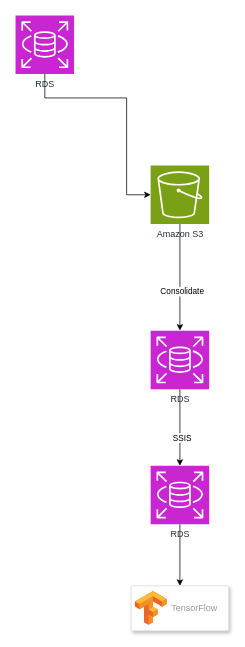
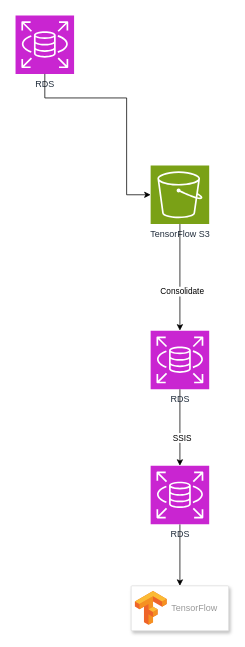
- <mxCell id="4" value="Amazon S3" style="sketch=0;points=[[0,0,0],[0.25,0,0],[0.5,0,0],[0.75,0,0],[1,0,0],[0,1,0],[0.25,1,0],[0.5,1,0],[0.75,1,0],[1,1,0],[0,0.25,0],[0,0.5,0],[0,0.75,0],[1,0.25,0],[1,0.5,0],[1,0.75,0]];outlineConnect=0;fontColor=#232F3E;fillColor=#7AA116;strokeColor=#ffffff;dashed=0;verticalLabelPosition=bottom;verticalAlign=top;align=center;html=1;fontSize=12;fontStyle=0;aspect=fixed;shape=mxgraph.aws4.resourceIcon;resIcon=mxgraph.aws4.s3;" vertex="1" parent="1"><mxGeometry x="200" y="220" width="78" height="78" as="geometry" /></mxCell>
+ <mxCell id="4" value="TensorFlow S3" style="sketch=0;points=[[0,0,0],[0.25,0,0],[0.5,0,0],[0.75,0,0],[1,0,0],[0,1,0],[0.25,1,0],[0.5,1,0],[0.75,1,0],[1,1,0],[0,0.25,0],[0,0.5,0],[0,0.75,0],[1,0.25,0],[1,0.5,0],[1,0.75,0]];outlineConnect=0;fontColor=#232F3E;fillColor=#7AA116;strokeColor=#ffffff;dashed=0;verticalLabelPosition=bottom;verticalAlign=top;align=center;html=1;fontSize=12;fontStyle=0;aspect=fixed;shape=mxgraph.aws4.resourceIcon;resIcon=mxgraph.aws4.s3;" vertex="1" parent="1"><mxGeometry x="200" y="220" width="78" height="78" as="geometry" /></mxCell>
